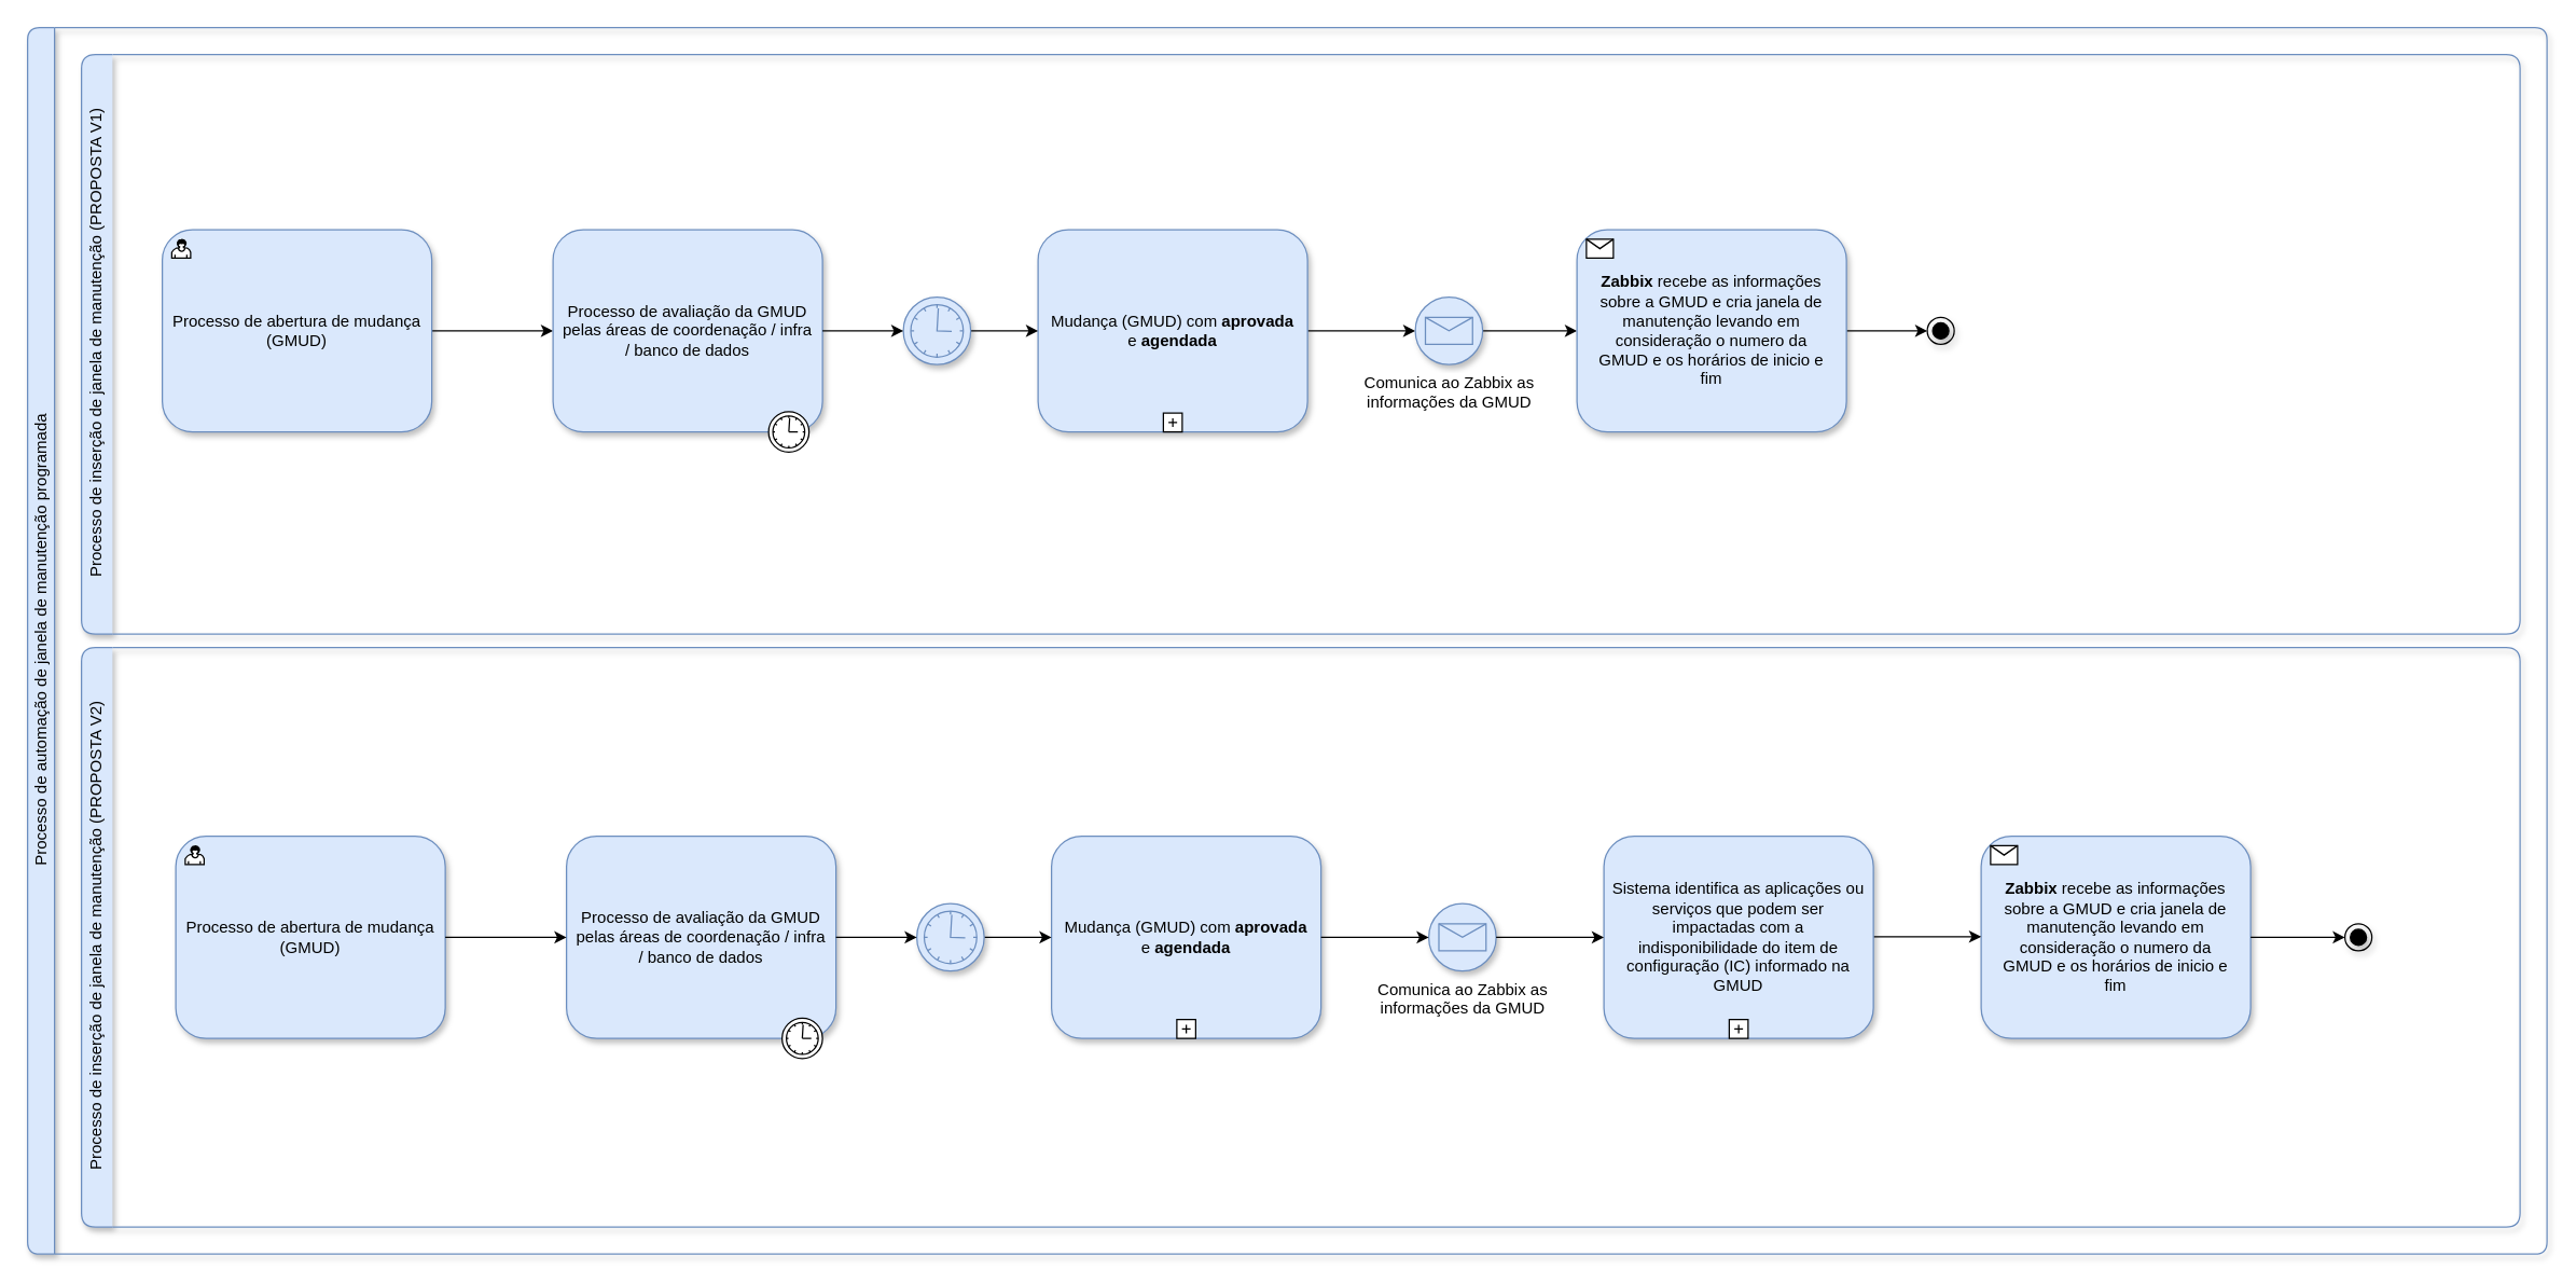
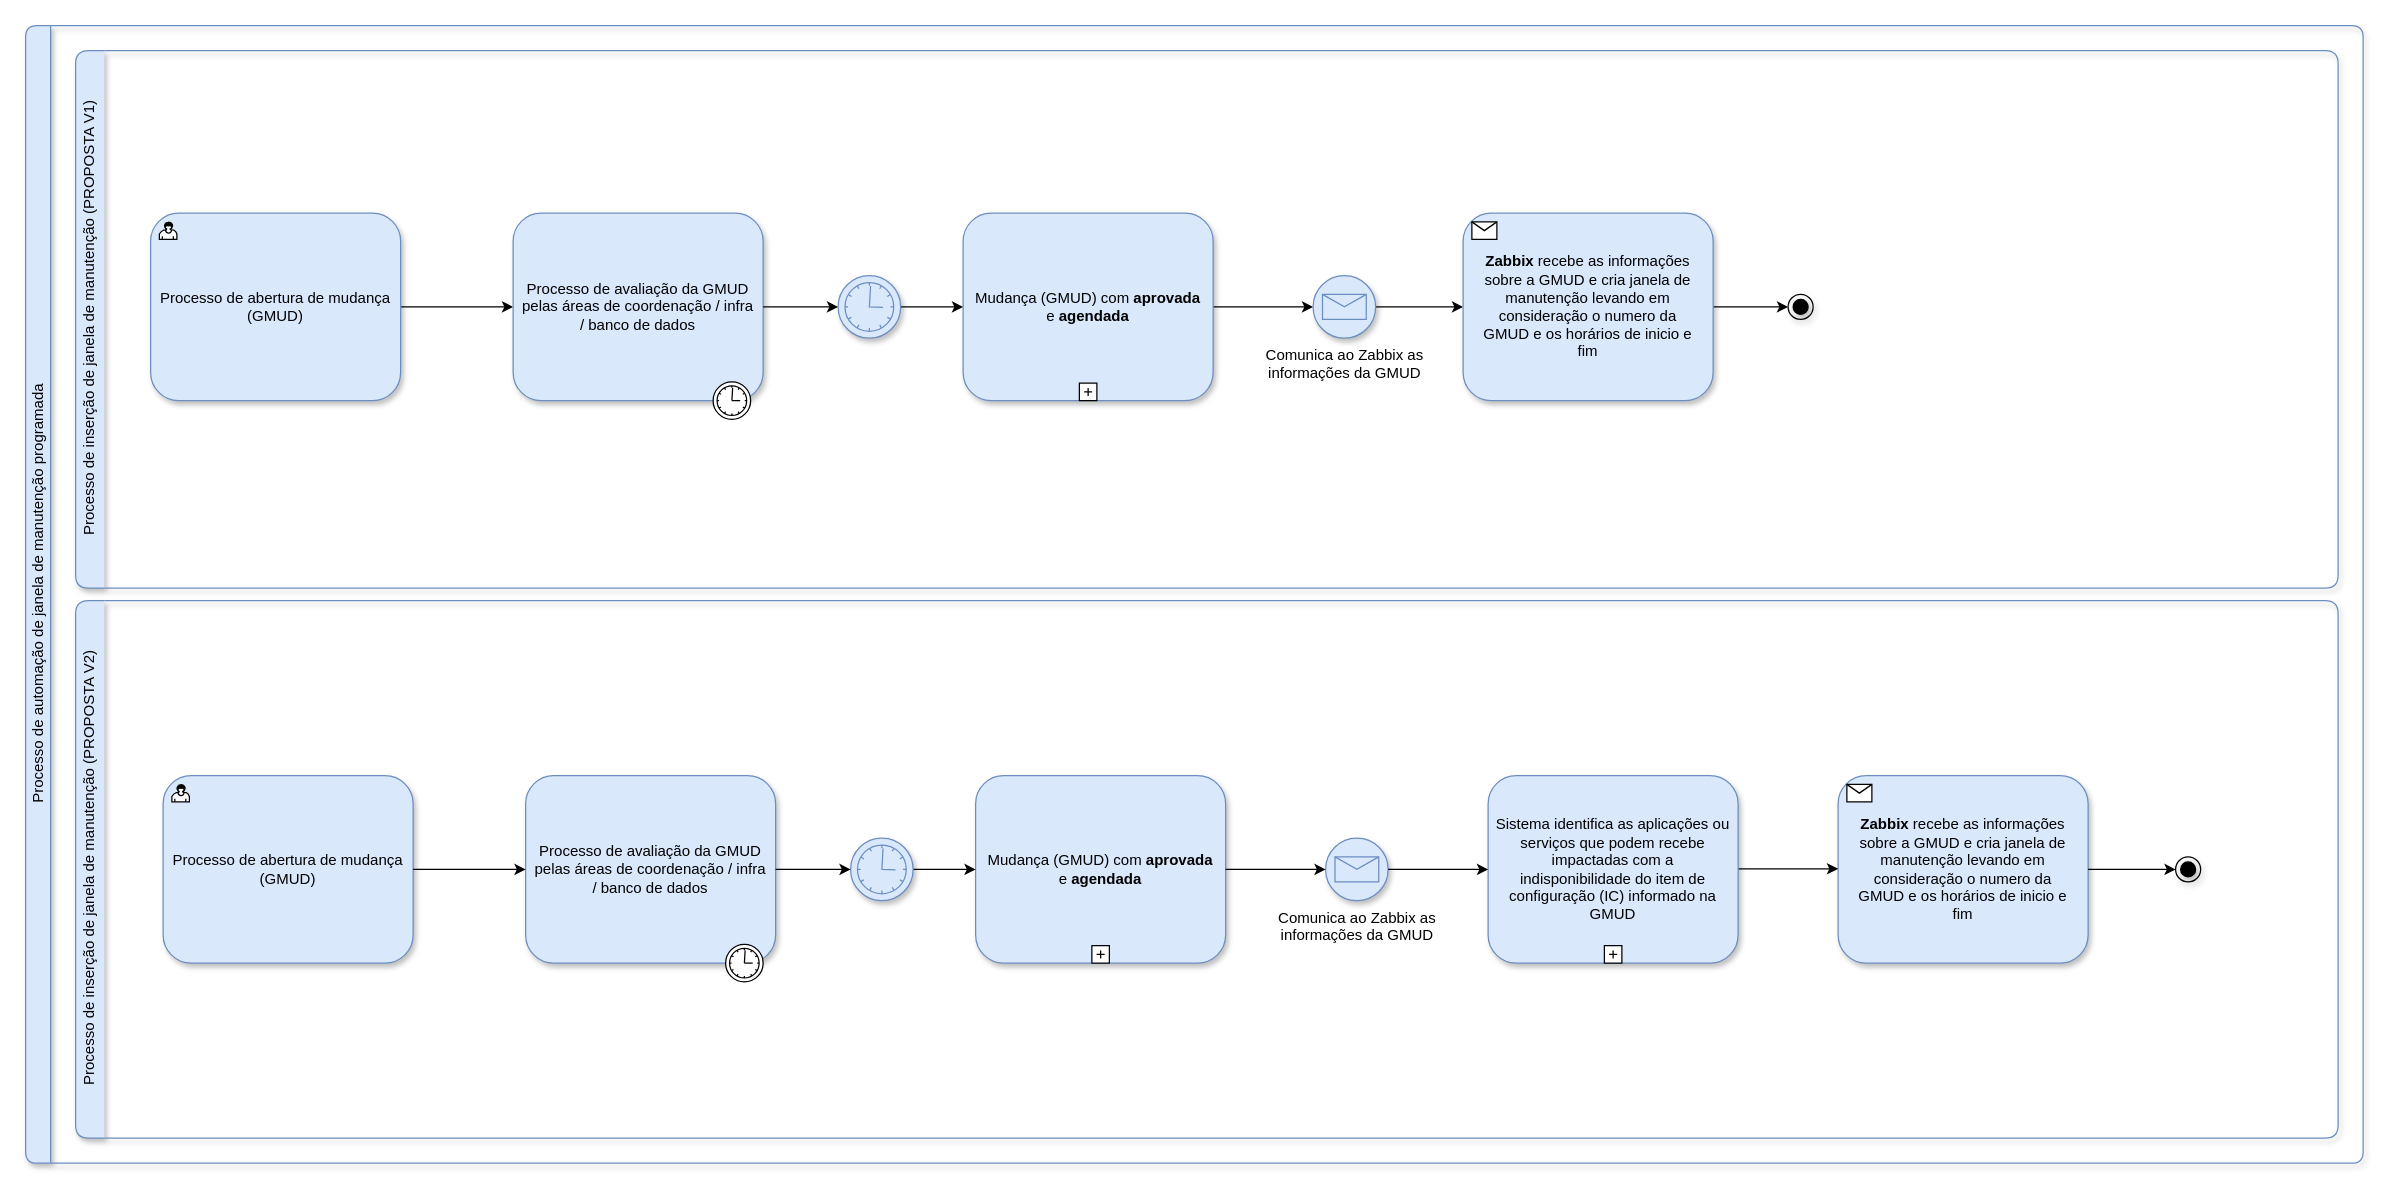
- <mxCell id="39" value="Sistema identifica as aplicações ou serviços que podem ser impactadas com a indisponibilidade do item de configuração (IC) informado na GMUD" style="html=1;whiteSpace=wrap;rounded=1;dropTarget=0;shadow=1;sketch=0;fillColor=#dae8fc;strokeColor=#6c8ebf;glass=0;spacingTop=5;spacingLeft=5;spacingBottom=5;spacingRight=5;" vertex="1" parent="1"><mxGeometry x="1190" y="620" width="200" height="150" as="geometry" /></mxCell>
+ <mxCell id="39" value="Sistema identifica as aplicações ou serviços que podem recebe impactadas com a indisponibilidade do item de configuração (IC) informado na GMUD" style="html=1;whiteSpace=wrap;rounded=1;dropTarget=0;shadow=1;sketch=0;fillColor=#dae8fc;strokeColor=#6c8ebf;glass=0;spacingTop=5;spacingLeft=5;spacingBottom=5;spacingRight=5;" vertex="1" parent="1"><mxGeometry x="1190" y="620" width="200" height="150" as="geometry" /></mxCell>
